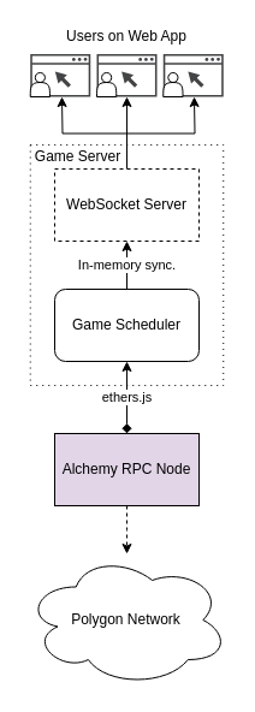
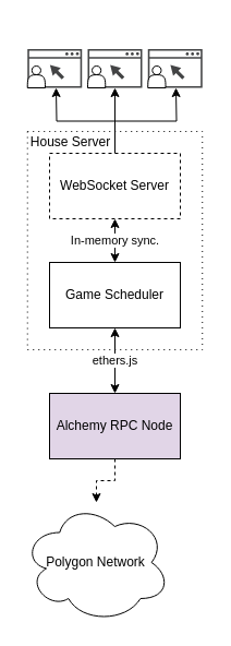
- <mxCell id="20" value="Users on Web App" style="text;html=1;strokeColor=none;fillColor=none;align=center;verticalAlign=middle;whiteSpace=wrap;rounded=0;" vertex="1" parent="1"><mxGeometry x="47" y="20" width="116" height="20" as="geometry" /></mxCell>
- <mxCell id="13" value="Game Server" style="text;html=1;strokeColor=none;fillColor=none;align=center;verticalAlign=middle;whiteSpace=wrap;rounded=0;dashed=1;dashPattern=1 4;" vertex="1" parent="1"><mxGeometry x="24.74" y="120" width="78.53" height="20" as="geometry" /></mxCell>
+ <mxCell id="13" value="House Server" style="text;html=1;strokeColor=none;fillColor=none;align=center;verticalAlign=middle;whiteSpace=wrap;rounded=0;dashed=1;dashPattern=1 4;" vertex="1" parent="1"><mxGeometry x="24.74" y="120" width="78.53" height="20" as="geometry" /></mxCell>
- <mxCell id="6" value="In-memory sync." style="edgeStyle=orthogonalEdgeStyle;rounded=0;orthogonalLoop=1;jettySize=auto;html=1;exitX=0.5;exitY=1;exitDx=0;exitDy=0;entryX=0.5;entryY=0;entryDx=0;entryDy=0;startArrow=classic;startFill=1;endArrow=none;" edge="1" parent="1" source="7" target="12"><mxGeometry relative="1" as="geometry" /></mxCell>
+ <mxCell id="6" value="In-memory sync." style="edgeStyle=orthogonalEdgeStyle;rounded=0;orthogonalLoop=1;jettySize=auto;html=1;exitX=0.5;exitY=1;exitDx=0;exitDy=0;entryX=0.5;entryY=0;entryDx=0;entryDy=0;startArrow=classic;startFill=1;" edge="1" parent="1" source="7" target="12"><mxGeometry relative="1" as="geometry" /></mxCell>
- <mxCell id="12" value="Game Scheduler" style="whiteSpace=wrap;html=1;fillColor=default;rounded=1;" vertex="1" parent="1"><mxGeometry x="45" y="240" width="120" height="60" as="geometry" /></mxCell>
+ <mxCell id="12" value="Game Scheduler" style="rounded=0;whiteSpace=wrap;html=1;fillColor=default;" vertex="1" parent="1"><mxGeometry x="45" y="240" width="120" height="60" as="geometry" /></mxCell>
- <mxCell id="11" value="ethers.js" style="edgeStyle=orthogonalEdgeStyle;rounded=0;orthogonalLoop=1;jettySize=auto;html=1;exitX=0.5;exitY=1;exitDx=0;exitDy=0;entryX=0.5;entryY=0;entryDx=0;entryDy=0;startArrow=classic;startFill=1;endArrow=diamond;" edge="1" parent="1" source="12" target="10"><mxGeometry relative="1" as="geometry" /></mxCell>
+ <mxCell id="11" value="ethers.js" style="edgeStyle=orthogonalEdgeStyle;rounded=0;orthogonalLoop=1;jettySize=auto;html=1;exitX=0.5;exitY=1;exitDx=0;exitDy=0;entryX=0.5;entryY=0;entryDx=0;entryDy=0;startArrow=classic;startFill=1;" edge="1" parent="1" source="12" target="10"><mxGeometry relative="1" as="geometry" /></mxCell>
- <mxCell id="8" value="Polygon Network" style="ellipse;shape=cloud;whiteSpace=wrap;html=1;" vertex="1" parent="1"><mxGeometry x="20.47" y="460" width="169.05" height="110" as="geometry" /></mxCell>
+ <mxCell id="8" value="Polygon Network" style="ellipse;shape=cloud;whiteSpace=wrap;html=1;" vertex="1" parent="1"><mxGeometry x="20.47" y="460" width="135" height="110" as="geometry" /></mxCell>
